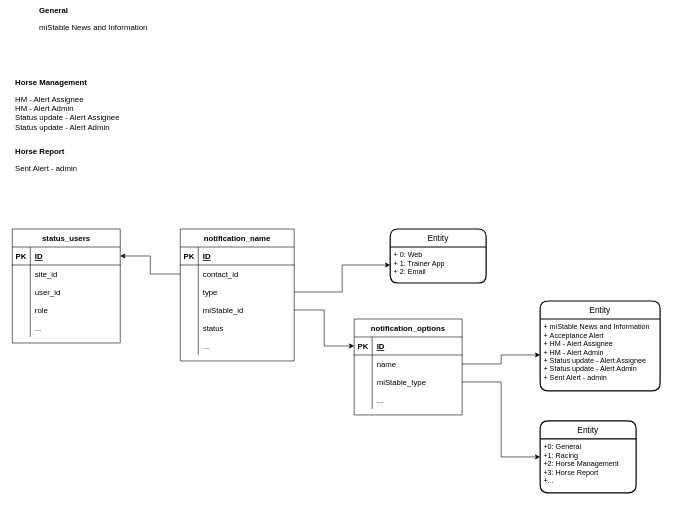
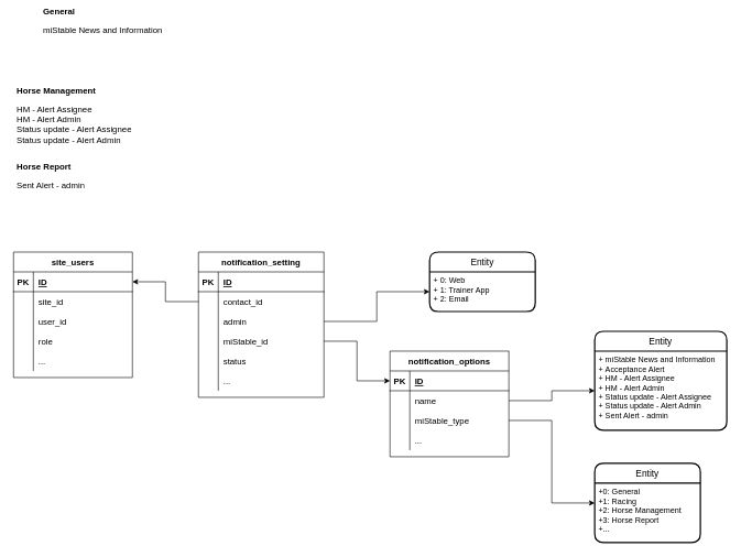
- <mxCell id="5" value="status_users" style="shape=table;startSize=30;container=1;collapsible=1;childLayout=tableLayout;fixedRows=1;rowLines=0;fontStyle=1;align=center;resizeLast=1;fontSize=13;" vertex="1" parent="1"><mxGeometry x="20" y="380" width="180" height="190" as="geometry" /></mxCell>
+ <mxCell id="5" value="site_users" style="shape=table;startSize=30;container=1;collapsible=1;childLayout=tableLayout;fixedRows=1;rowLines=0;fontStyle=1;align=center;resizeLast=1;fontSize=13;" vertex="1" parent="1"><mxGeometry x="20" y="380" width="180" height="190" as="geometry" /></mxCell>
- <mxCell id="21" value="notification_name" style="shape=table;startSize=30;container=1;collapsible=1;childLayout=tableLayout;fixedRows=1;rowLines=0;fontStyle=1;align=center;resizeLast=1;fontSize=13;" vertex="1" parent="1"><mxGeometry x="300" y="380" width="190" height="220" as="geometry" /></mxCell>
+ <mxCell id="21" value="notification_setting" style="shape=table;startSize=30;container=1;collapsible=1;childLayout=tableLayout;fixedRows=1;rowLines=0;fontStyle=1;align=center;resizeLast=1;fontSize=13;" vertex="1" parent="1"><mxGeometry x="300" y="380" width="190" height="220" as="geometry" /></mxCell>
- <mxCell id="30" value="type" style="shape=partialRectangle;connectable=0;fillColor=none;top=0;left=0;bottom=0;right=0;align=left;spacingLeft=6;overflow=hidden;fontSize=13;" vertex="1" parent="28"><mxGeometry x="30" width="160" height="30" as="geometry"><mxRectangle width="160" height="30" as="alternateBounds" /></mxGeometry></mxCell>
+ <mxCell id="30" value="admin" style="shape=partialRectangle;connectable=0;fillColor=none;top=0;left=0;bottom=0;right=0;align=left;spacingLeft=6;overflow=hidden;fontSize=13;" vertex="1" parent="28"><mxGeometry x="30" width="160" height="30" as="geometry"><mxRectangle width="160" height="30" as="alternateBounds" /></mxGeometry></mxCell>
